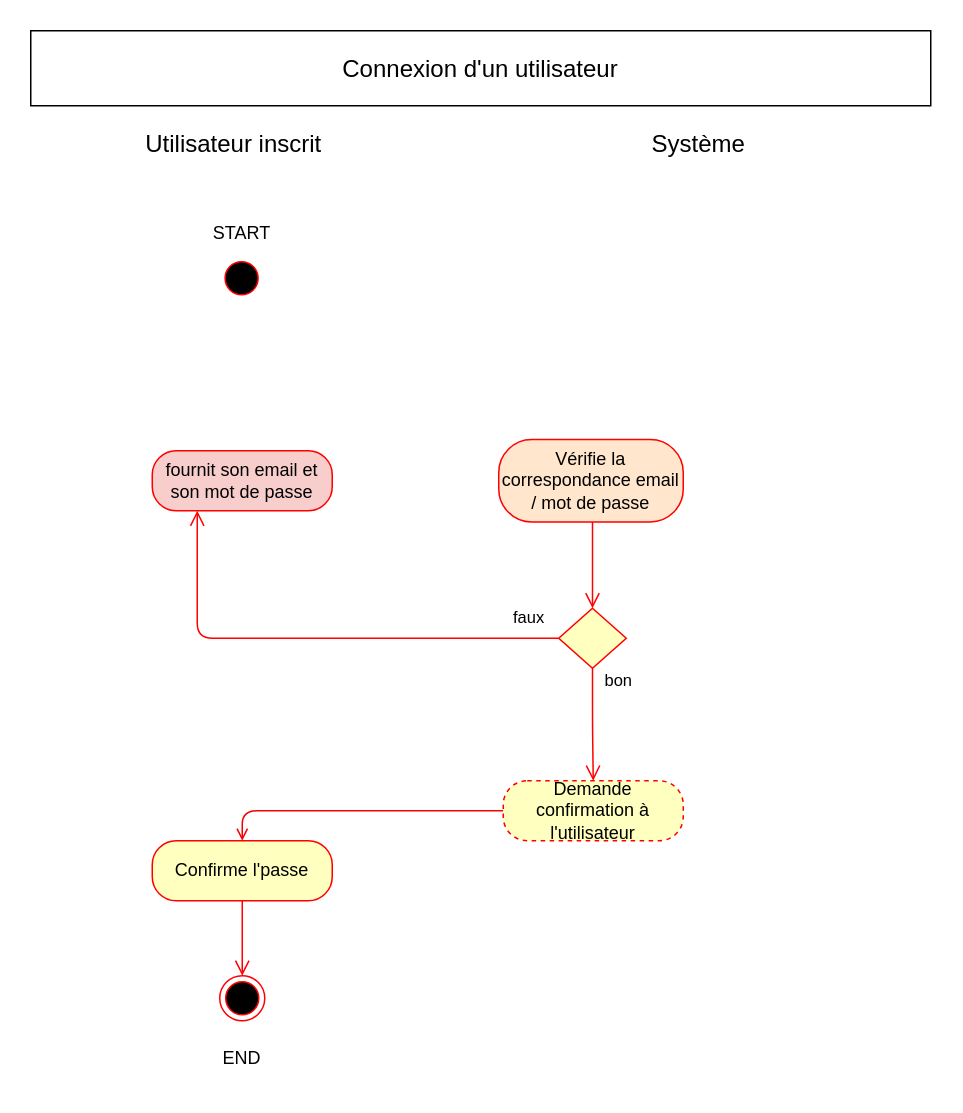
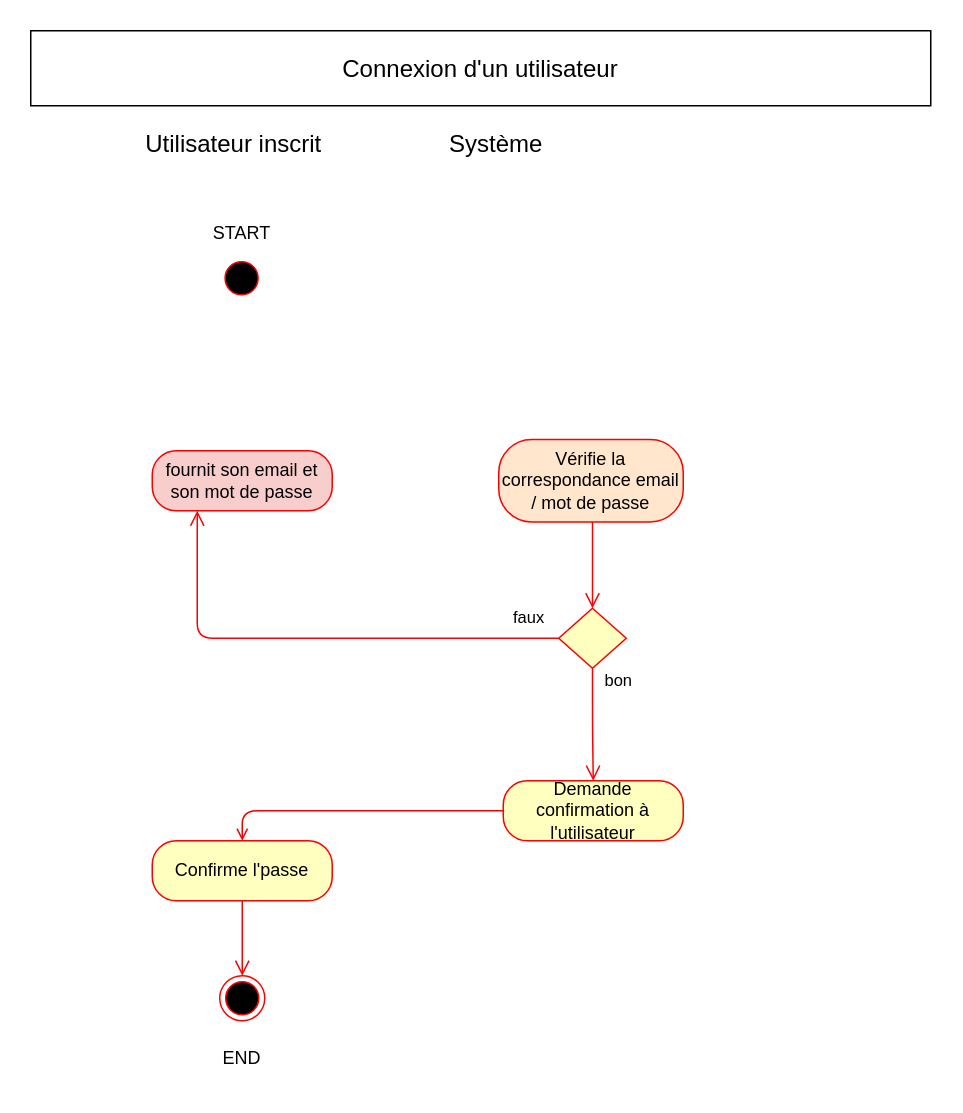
- <mxCell id="4" value="Système" style="text;html=1;strokeColor=none;fillColor=none;align=center;verticalAlign=middle;whiteSpace=wrap;rounded=0;fontSize=16;" parent="1" vertex="1"><mxGeometry x="382.5" y="80" width="165" height="30" as="geometry" /></mxCell>
+ <mxCell id="4" value="Système" style="text;html=1;strokeColor=none;fillColor=none;align=center;verticalAlign=middle;whiteSpace=wrap;rounded=0;fontSize=16;" parent="1" vertex="1"><mxGeometry x="247.5" y="80" width="165" height="30" as="geometry" /></mxCell>
- <mxCell id="7" value="Demande confirmation à l'utilisateur" style="rounded=1;whiteSpace=wrap;html=1;arcSize=40;fontColor=#000000;fillColor=#ffffc0;strokeColor=#ff0000;fontSize=12;dashed=1;" parent="1" vertex="1"><mxGeometry x="335" y="520" width="120" height="40" as="geometry" /></mxCell>
+ <mxCell id="7" value="Demande confirmation à l'utilisateur" style="rounded=1;whiteSpace=wrap;html=1;arcSize=40;fontColor=#000000;fillColor=#ffffc0;strokeColor=#ff0000;fontSize=12;" parent="1" vertex="1"><mxGeometry x="335" y="520" width="120" height="40" as="geometry" /></mxCell>
